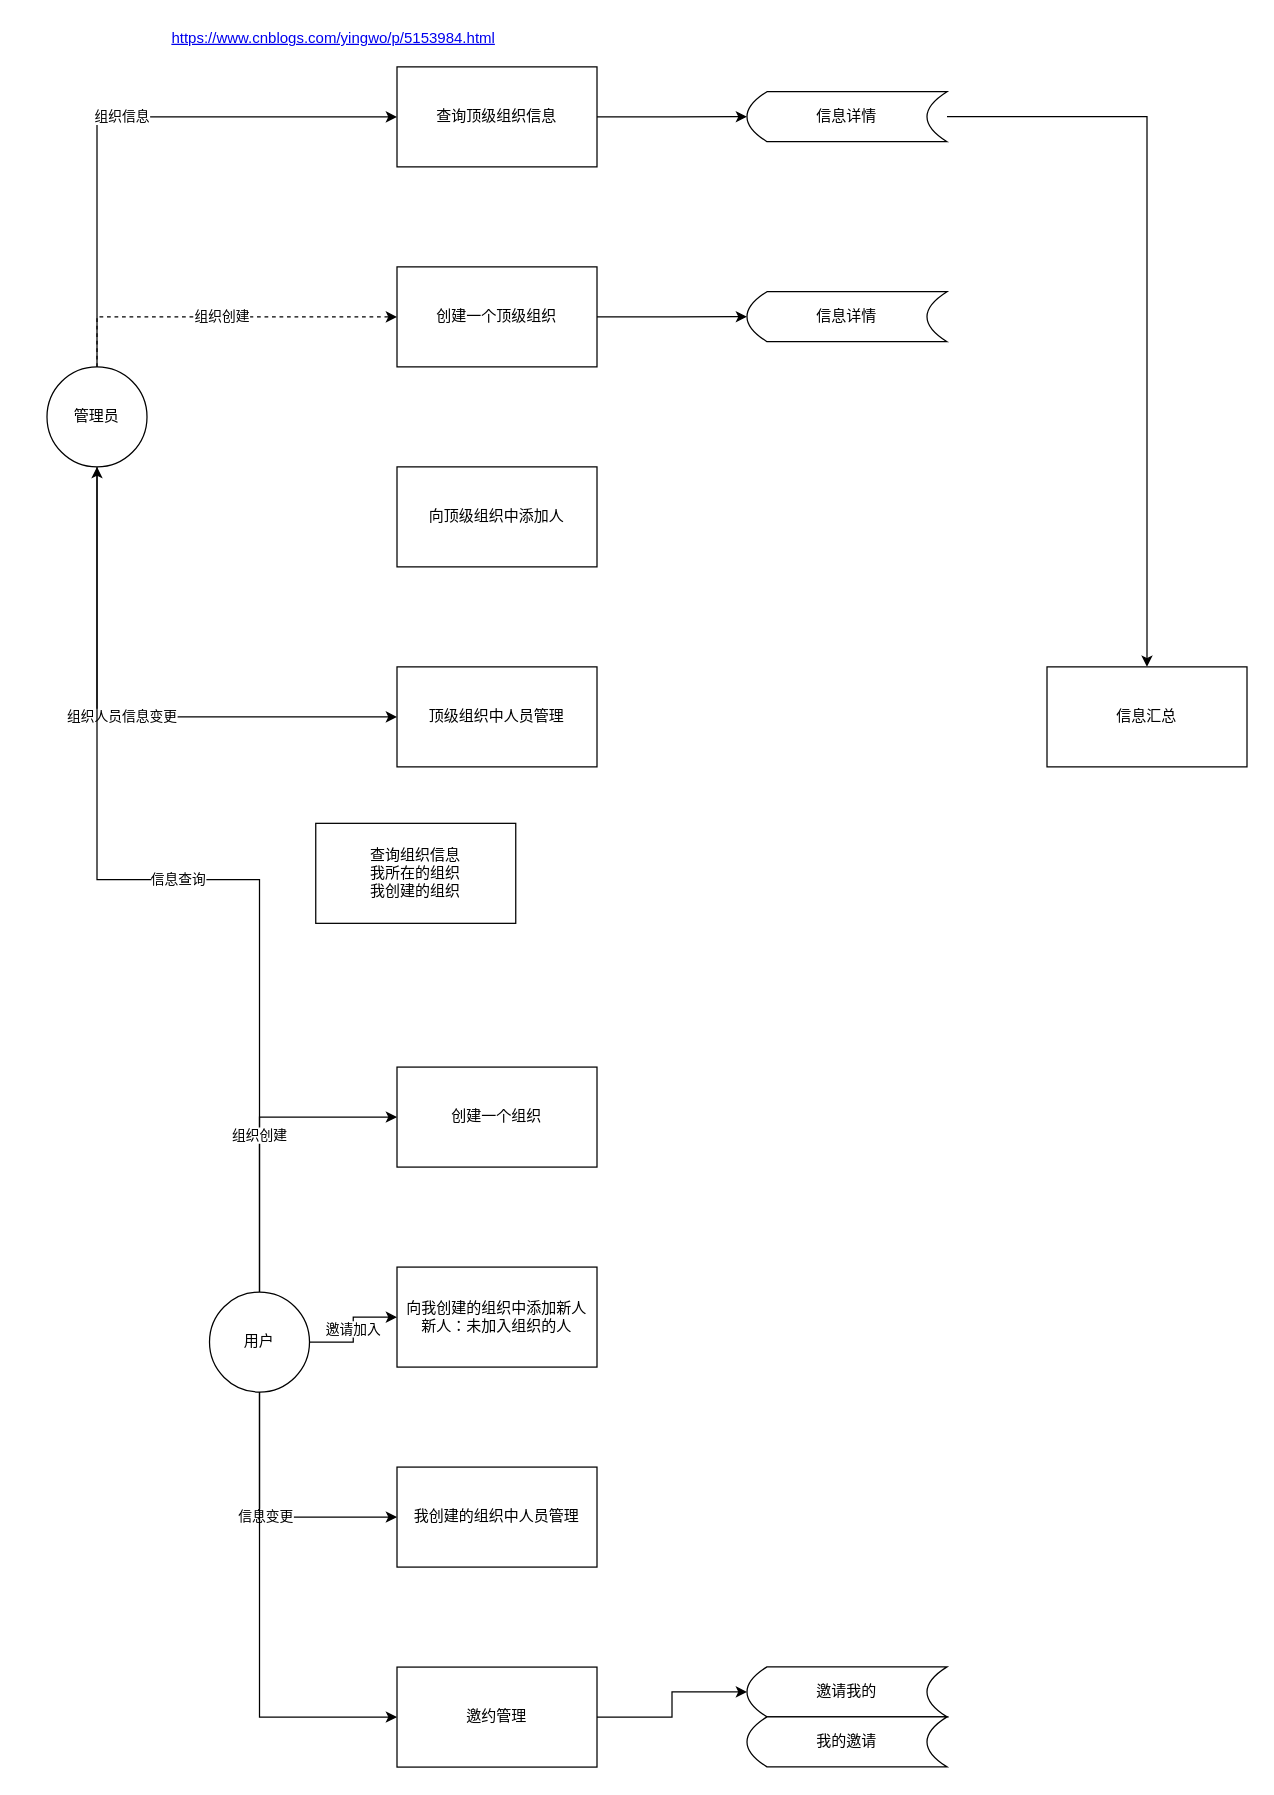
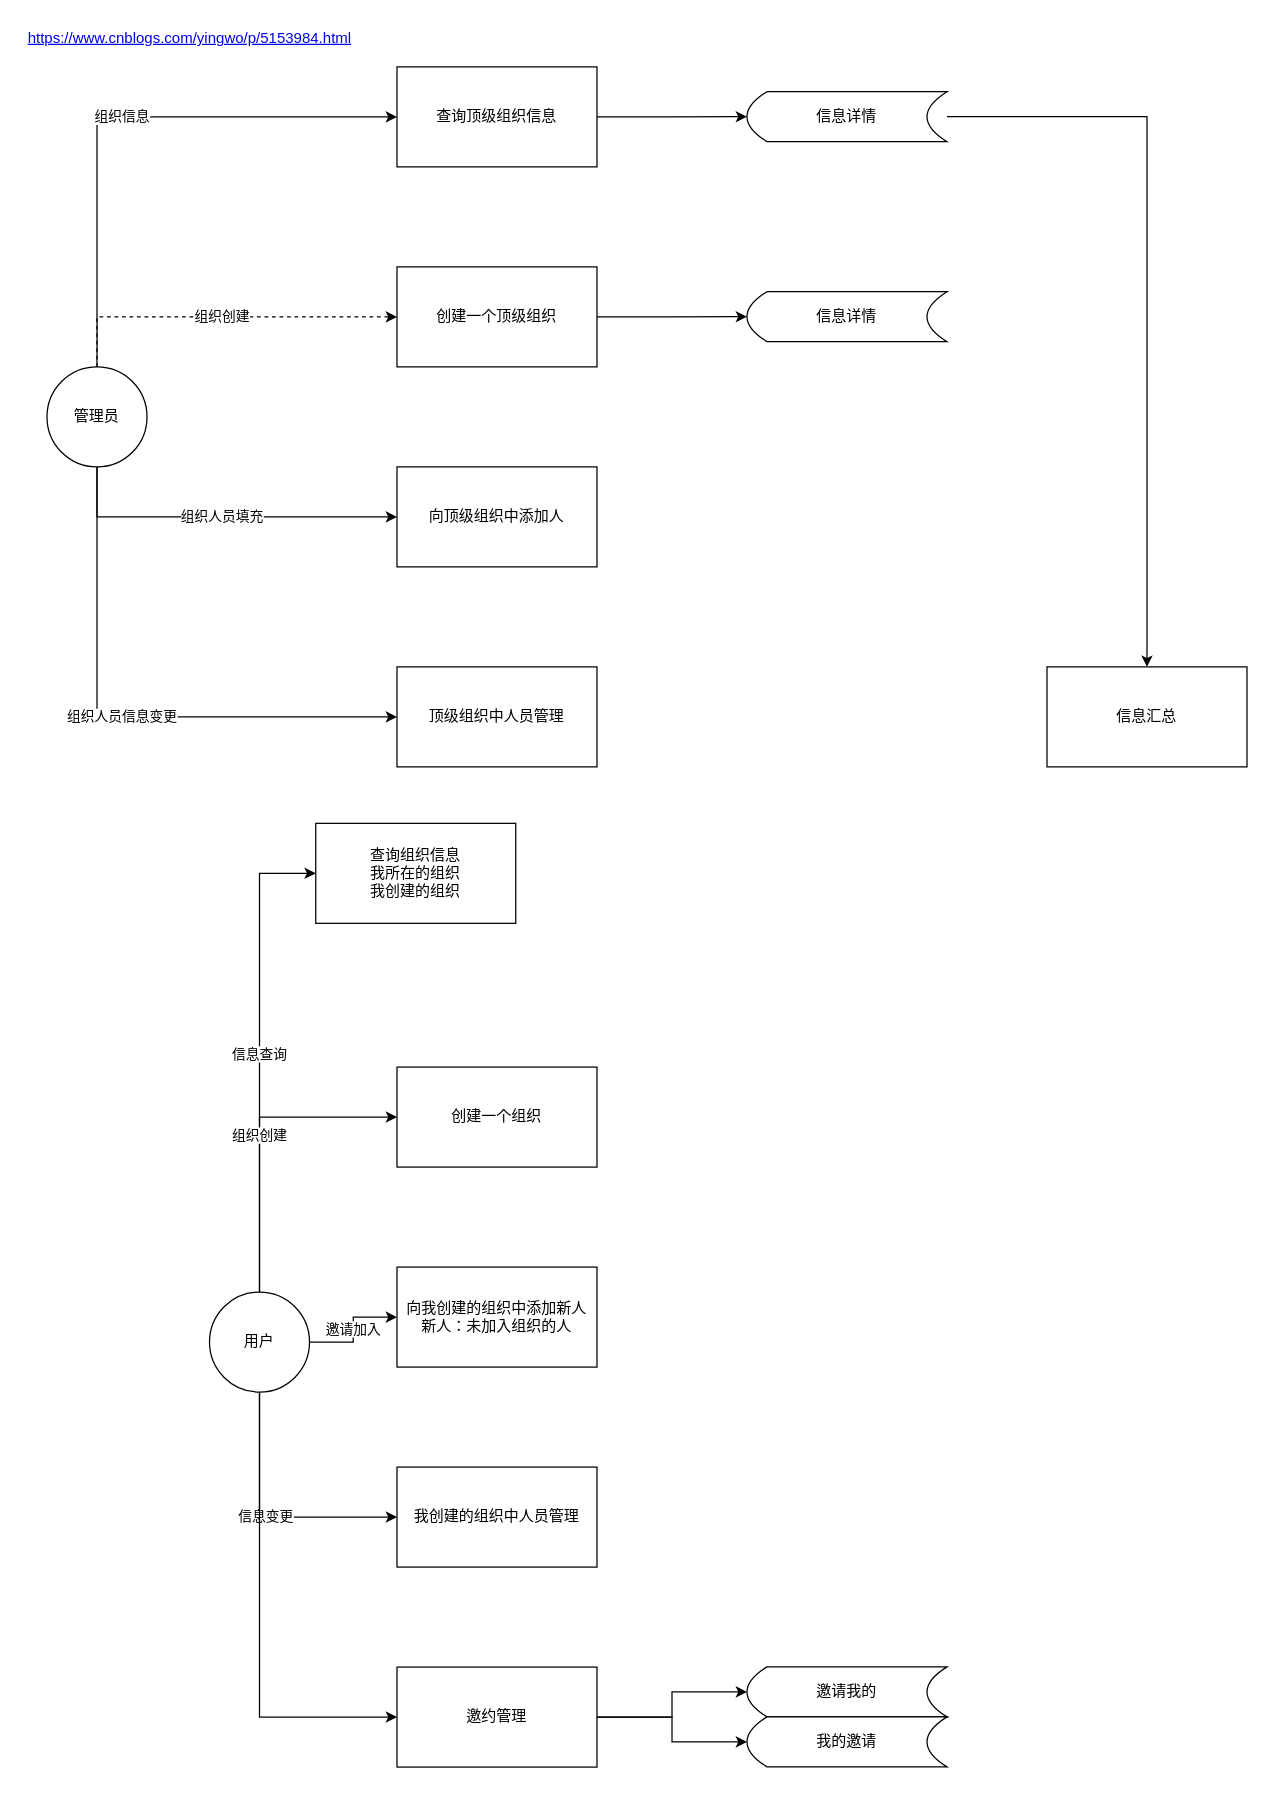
- <mxCell id="32" value="&lt;a href=&quot;https://www.cnblogs.com/yingwo/p/5153984.html&quot;&gt;https://www.cnblogs.com/yingwo/p/5153984.html&lt;/a&gt;" style="text;html=1;resizable=0;points=[];autosize=1;align=left;verticalAlign=top;spacingTop=-4;" vertex="1" parent="1"><mxGeometry x="135" y="20" width="270" height="20" as="geometry" /></mxCell>
+ <mxCell id="32" value="&lt;a href=&quot;https://www.cnblogs.com/yingwo/p/5153984.html&quot;&gt;https://www.cnblogs.com/yingwo/p/5153984.html&lt;/a&gt;" style="text;html=1;resizable=0;points=[];autosize=1;align=left;verticalAlign=top;spacingTop=-4;" vertex="1" parent="1"><mxGeometry x="20" y="20" width="270" height="20" as="geometry" /></mxCell>
+ <mxCell id="4" value="组织人员填充" style="edgeStyle=orthogonalEdgeStyle;rounded=0;orthogonalLoop=1;jettySize=auto;html=1;exitX=0.5;exitY=1;exitDx=0;exitDy=0;" edge="1" parent="1" source="6" target="11"><mxGeometry relative="1" as="geometry" /></mxCell>
- <mxCell id="13" value="信息查询" style="edgeStyle=orthogonalEdgeStyle;rounded=0;orthogonalLoop=1;jettySize=auto;html=1;exitX=0.5;exitY=0;exitDx=0;exitDy=0;" edge="1" parent="1" source="18" target="6"><mxGeometry relative="1" as="geometry" /></mxCell>
+ <mxCell id="13" value="信息查询" style="edgeStyle=orthogonalEdgeStyle;rounded=0;orthogonalLoop=1;jettySize=auto;html=1;exitX=0.5;exitY=0;exitDx=0;exitDy=0;entryX=0;entryY=0.5;entryDx=0;entryDy=0;" edge="1" parent="1" source="18" target="19"><mxGeometry relative="1" as="geometry" /></mxCell>
+ <mxCell id="24" style="edgeStyle=orthogonalEdgeStyle;rounded=0;orthogonalLoop=1;jettySize=auto;html=1;exitX=1;exitY=0.5;exitDx=0;exitDy=0;" edge="1" parent="1" source="25" target="27"><mxGeometry relative="1" as="geometry" /></mxCell>
